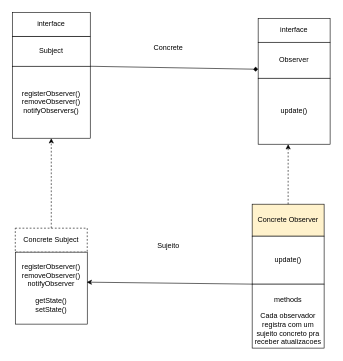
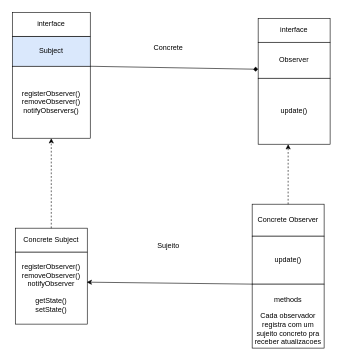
- <mxCell id="3" value="&lt;div&gt;&lt;span&gt;Subject&lt;/span&gt;&lt;/div&gt;" style="whiteSpace=wrap;html=1;align=center;" vertex="1" parent="2"><mxGeometry y="40" width="130" height="50" as="geometry" /></mxCell>
+ <mxCell id="3" value="&lt;div&gt;&lt;span&gt;Subject&lt;/span&gt;&lt;/div&gt;" style="whiteSpace=wrap;html=1;align=center;fillColor=#dae8fc;" vertex="1" parent="2"><mxGeometry y="40" width="130" height="50" as="geometry" /></mxCell>
- <mxCell id="12" value="Concrete Observer" style="whiteSpace=wrap;html=1;fillColor=#fff2cc;" vertex="1" parent="11"><mxGeometry width="120" height="53.333" as="geometry" /></mxCell>
+ <mxCell id="12" value="Concrete Observer" style="whiteSpace=wrap;html=1;" vertex="1" parent="11"><mxGeometry width="120" height="53.333" as="geometry" /></mxCell>
- <mxCell id="16" value="Concrete Subject" style="whiteSpace=wrap;html=1;dashed=1;" vertex="1" parent="15"><mxGeometry width="120" height="40" as="geometry" /></mxCell>
+ <mxCell id="16" value="Concrete Subject" style="whiteSpace=wrap;html=1;" vertex="1" parent="15"><mxGeometry width="120" height="40" as="geometry" /></mxCell>
